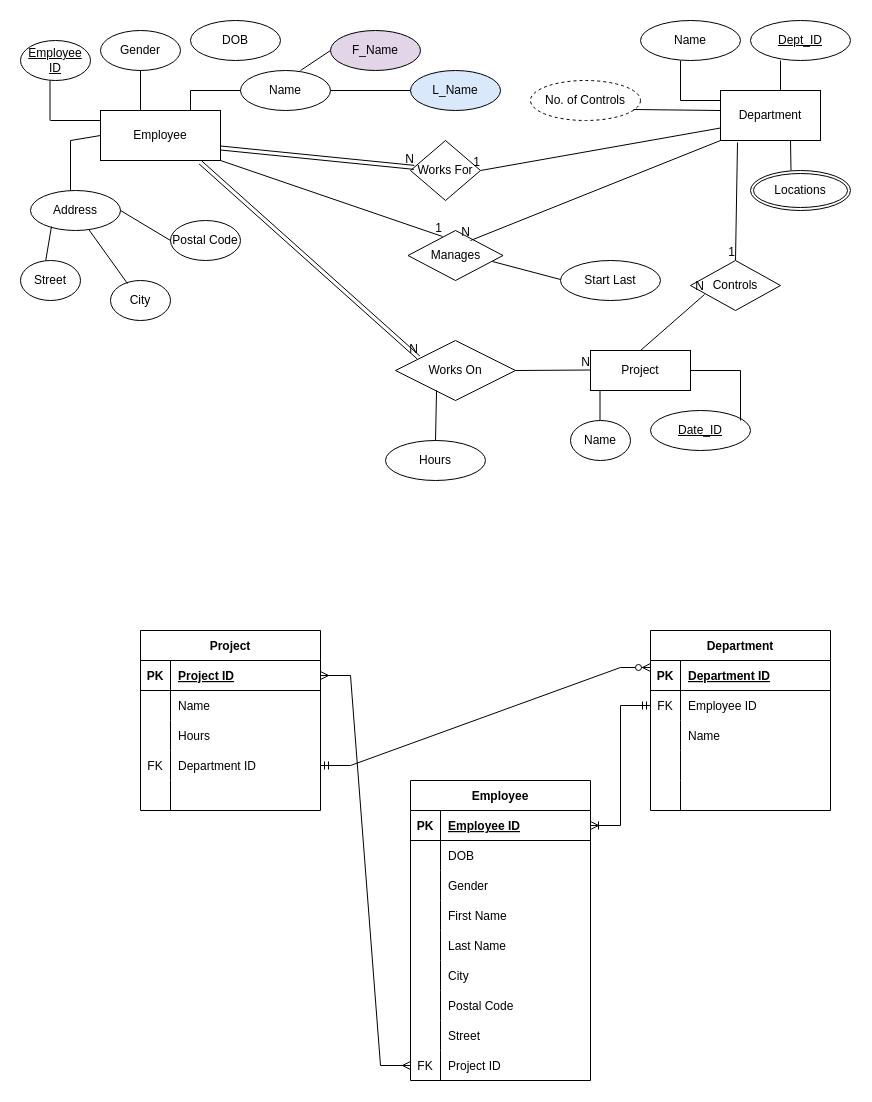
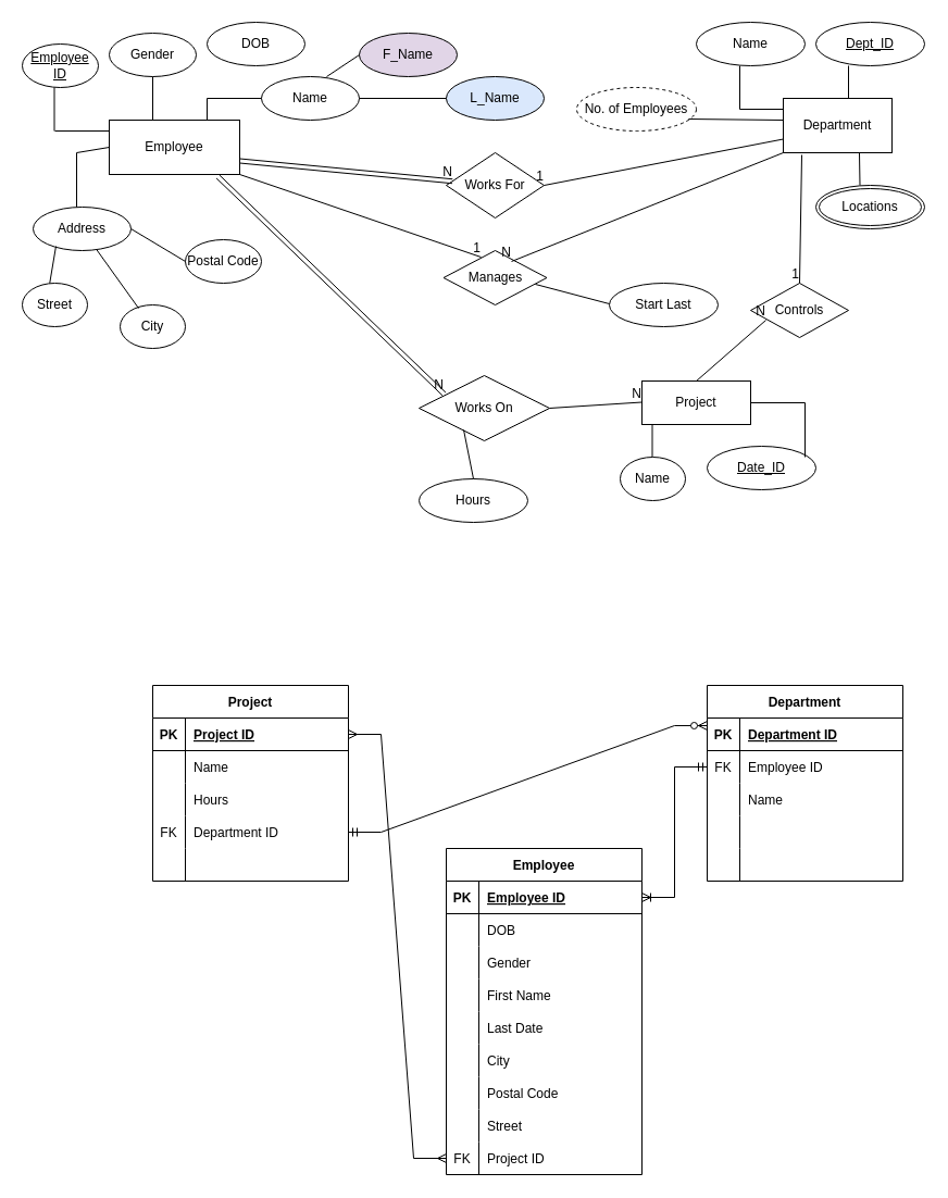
- <mxCell id="20" value="No. of Controls" style="ellipse;whiteSpace=wrap;html=1;align=center;dashed=1;" parent="1" vertex="1"><mxGeometry x="530" y="80" width="110" height="40" as="geometry" /></mxCell>
+ <mxCell id="20" value="No. of Employees" style="ellipse;whiteSpace=wrap;html=1;align=center;dashed=1;" parent="1" vertex="1"><mxGeometry x="530" y="80" width="110" height="40" as="geometry" /></mxCell>
- <mxCell id="28" value="Works For" style="shape=rhombus;perimeter=rhombusPerimeter;whiteSpace=wrap;html=1;align=center;" parent="1" vertex="1"><mxGeometry x="410" y="140" width="70" height="60" as="geometry" /></mxCell>
+ <mxCell id="28" value="Works For" style="shape=rhombus;perimeter=rhombusPerimeter;whiteSpace=wrap;html=1;align=center;" parent="1" vertex="1"><mxGeometry x="410" y="140" width="90" height="60" as="geometry" /></mxCell>
- <mxCell id="44" value="Works On" style="shape=rhombus;perimeter=rhombusPerimeter;whiteSpace=wrap;html=1;align=center;" parent="1" vertex="1"><mxGeometry x="395" y="340" width="120" height="60" as="geometry" /></mxCell>
+ <mxCell id="44" value="Works On" style="shape=rhombus;perimeter=rhombusPerimeter;whiteSpace=wrap;html=1;align=center;" parent="1" vertex="1"><mxGeometry x="385" y="345" width="120" height="60" as="geometry" /></mxCell>
- <mxCell id="67" value="Last Name" style="shape=partialRectangle;connectable=0;fillColor=none;top=0;left=0;bottom=0;right=0;align=left;spacingLeft=6;overflow=hidden;" parent="65" vertex="1"><mxGeometry x="30" width="150" height="30" as="geometry"><mxRectangle width="150" height="30" as="alternateBounds" /></mxGeometry></mxCell>
+ <mxCell id="67" value="Last Date" style="shape=partialRectangle;connectable=0;fillColor=none;top=0;left=0;bottom=0;right=0;align=left;spacingLeft=6;overflow=hidden;" parent="65" vertex="1"><mxGeometry x="30" width="150" height="30" as="geometry"><mxRectangle width="150" height="30" as="alternateBounds" /></mxGeometry></mxCell>
